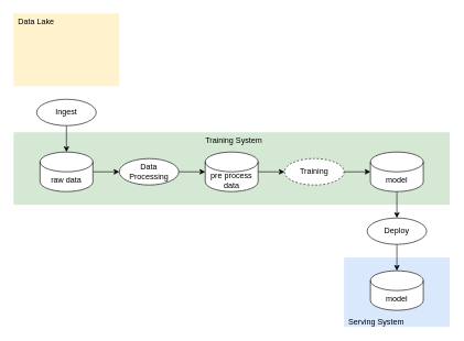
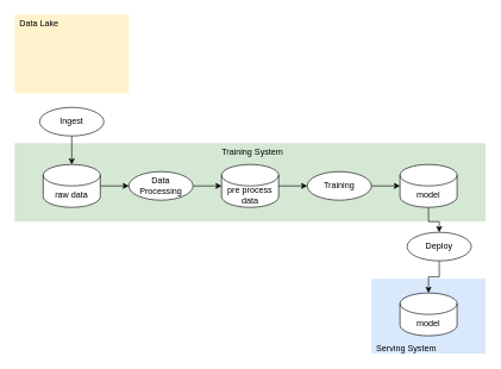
- <mxCell id="12" value="Training" style="ellipse;whiteSpace=wrap;html=1;dashed=1;" vertex="1" parent="1"><mxGeometry x="430" y="240" width="90" height="40" as="geometry" /></mxCell>
+ <mxCell id="12" value="Training" style="ellipse;whiteSpace=wrap;html=1;" vertex="1" parent="1"><mxGeometry x="430" y="240" width="90" height="40" as="geometry" /></mxCell>
- <mxCell id="18" value="Deploy" style="ellipse;whiteSpace=wrap;html=1;" vertex="1" parent="1"><mxGeometry x="555" y="330" width="90" height="40" as="geometry" /></mxCell>
+ <mxCell id="18" value="Deploy" style="ellipse;whiteSpace=wrap;html=1;" vertex="1" parent="1"><mxGeometry x="570" y="325" width="90" height="40" as="geometry" /></mxCell>
